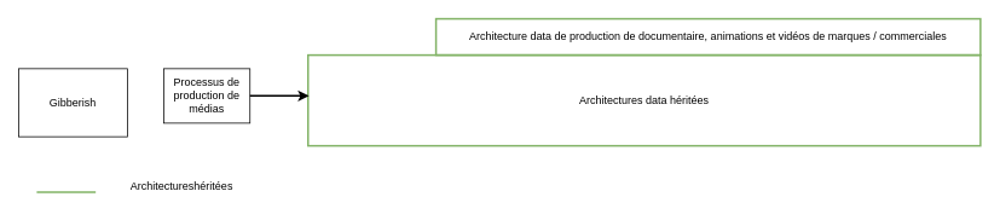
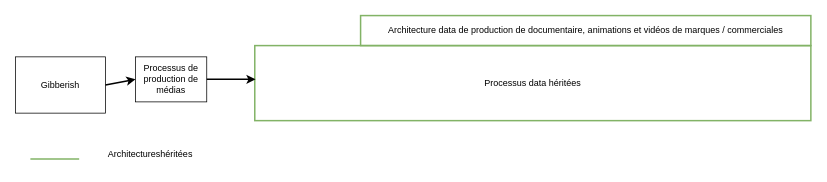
+ <mxCell id="9" value="" style="endArrow=classic;html=1;rounded=0;strokeWidth=2;exitX=1;exitY=0.5;exitDx=0;exitDy=0;entryX=0;entryY=0.5;entryDx=0;entryDy=0;" parent="1" source="2" target="4" edge="1"><mxGeometry width="50" height="50" relative="1" as="geometry"><mxPoint x="900" y="150" as="sourcePoint" /><mxPoint x="950" y="100" as="targetPoint" /></mxGeometry></mxCell>
- <mxCell id="3" value="Architectures data héritées" style="rounded=0;whiteSpace=wrap;html=1;strokeWidth=2;fillColor=none;strokeColor=#82b366;" parent="1" vertex="1"><mxGeometry x="339" y="60" width="741" height="100" as="geometry" /></mxCell>
+ <mxCell id="3" value="Processus data héritées" style="rounded=0;whiteSpace=wrap;html=1;strokeWidth=2;fillColor=none;strokeColor=#82b366;" parent="1" vertex="1"><mxGeometry x="339" y="60" width="741" height="100" as="geometry" /></mxCell>
